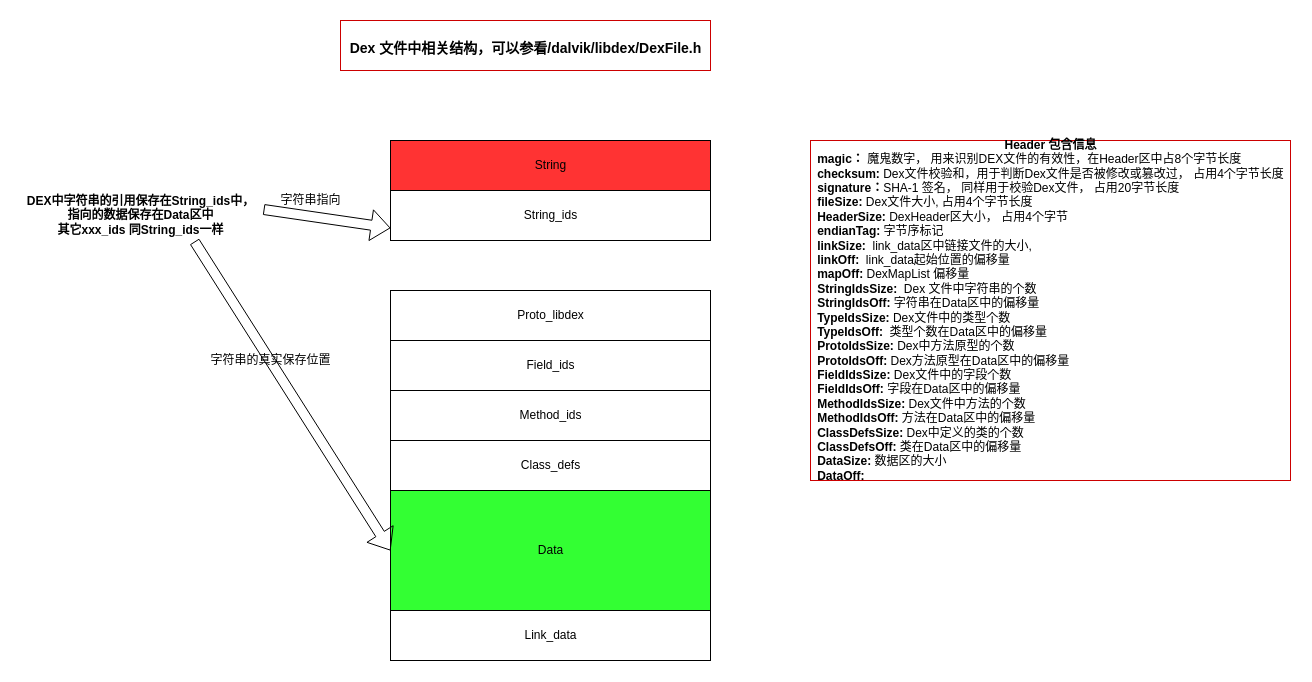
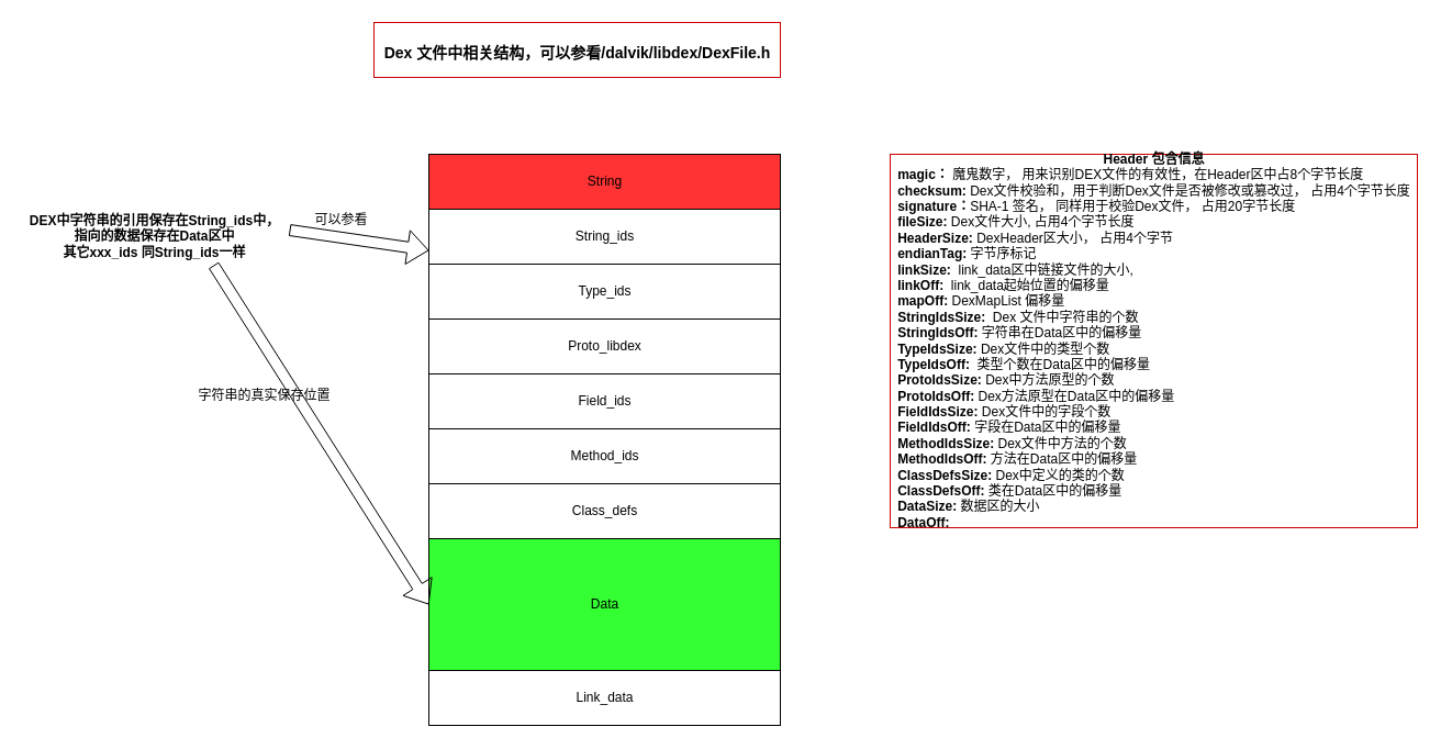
- <mxCell id="15" value="字符串指向" style="text;html=1;align=center;verticalAlign=middle;resizable=0;points=[];autosize=1;" vertex="1" parent="1"><mxGeometry x="270" y="190" width="80" height="20" as="geometry" /></mxCell>
+ <mxCell id="15" value="可以参看" style="text;html=1;align=center;verticalAlign=middle;resizable=0;points=[];autosize=1;" vertex="1" parent="1"><mxGeometry x="270" y="190" width="80" height="20" as="geometry" /></mxCell>
+ <mxCell id="4" value="Type_ids" style="html=1;" vertex="1" parent="1"><mxGeometry x="390" y="240" width="320" height="50" as="geometry" /></mxCell>
- <mxCell id="16" value="字符串的真实保存位置" style="text;html=1;align=center;verticalAlign=middle;resizable=0;points=[];autosize=1;" vertex="1" parent="1"><mxGeometry x="200" y="350" width="140" height="20" as="geometry" /></mxCell>
+ <mxCell id="16" value="字符串的真实保存位置" style="text;html=1;align=center;verticalAlign=middle;resizable=0;points=[];autosize=1;" vertex="1" parent="1"><mxGeometry x="170" y="350" width="140" height="20" as="geometry" /></mxCell>
